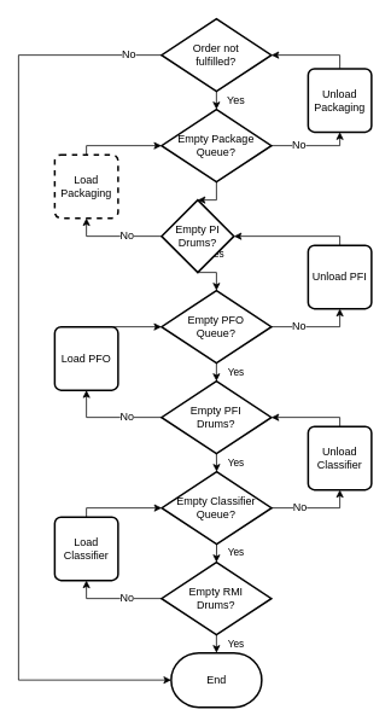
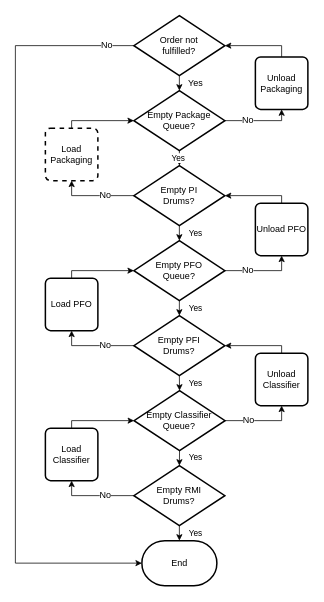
- <mxCell id="12" value="Empty PI &lt;br&gt;Drums?" style="strokeWidth=2;html=1;shape=mxgraph.flowchart.decision;whiteSpace=wrap;" vertex="1" parent="1"><mxGeometry x="178" y="220" width="80" height="80" as="geometry" /></mxCell>
+ <mxCell id="12" value="Empty PI &lt;br&gt;Drums?" style="strokeWidth=2;html=1;shape=mxgraph.flowchart.decision;whiteSpace=wrap;" vertex="1" parent="1"><mxGeometry x="178" y="220" width="121.33" height="80" as="geometry" /></mxCell>
- <mxCell id="37" value="Unload PFI" style="rounded=1;whiteSpace=wrap;html=1;absoluteArcSize=1;arcSize=14;strokeWidth=2;" vertex="1" parent="1"><mxGeometry x="340" y="270" width="70" height="70" as="geometry" /></mxCell>
+ <mxCell id="37" value="Unload PFO" style="rounded=1;whiteSpace=wrap;html=1;absoluteArcSize=1;arcSize=14;strokeWidth=2;" vertex="1" parent="1"><mxGeometry x="340" y="270" width="70" height="70" as="geometry" /></mxCell>
- <mxCell id="35" value="Load PFO" style="rounded=1;whiteSpace=wrap;html=1;absoluteArcSize=1;arcSize=14;strokeWidth=2;" vertex="1" parent="1"><mxGeometry x="60" y="360" width="70" height="70" as="geometry" /></mxCell>
+ <mxCell id="35" value="Load PFO" style="rounded=1;whiteSpace=wrap;html=1;absoluteArcSize=1;arcSize=14;strokeWidth=2;" vertex="1" parent="1"><mxGeometry x="60" y="370" width="70" height="70" as="geometry" /></mxCell>
